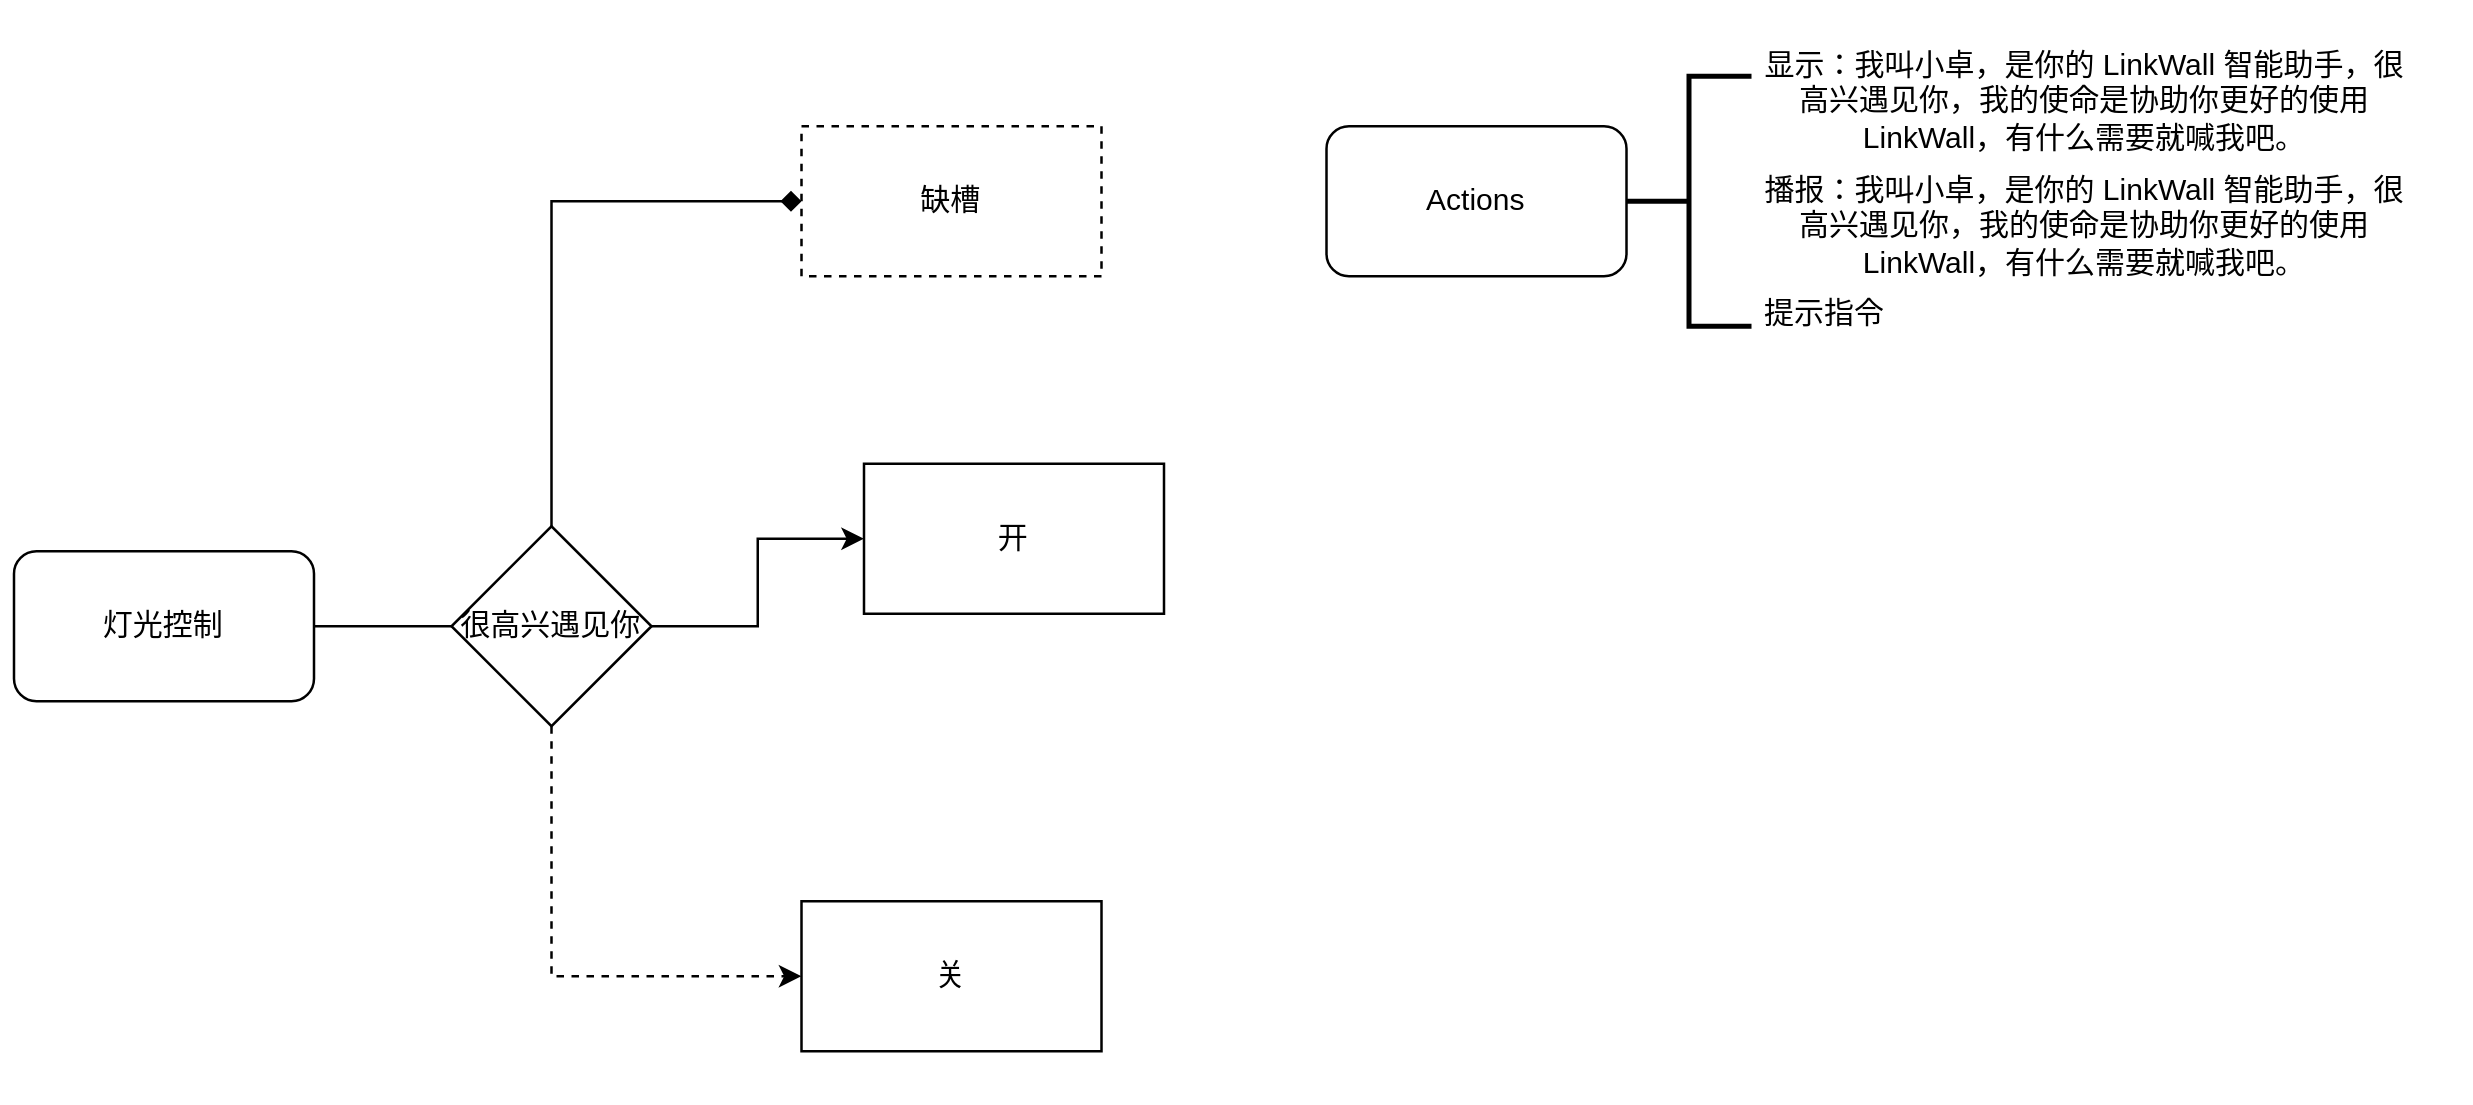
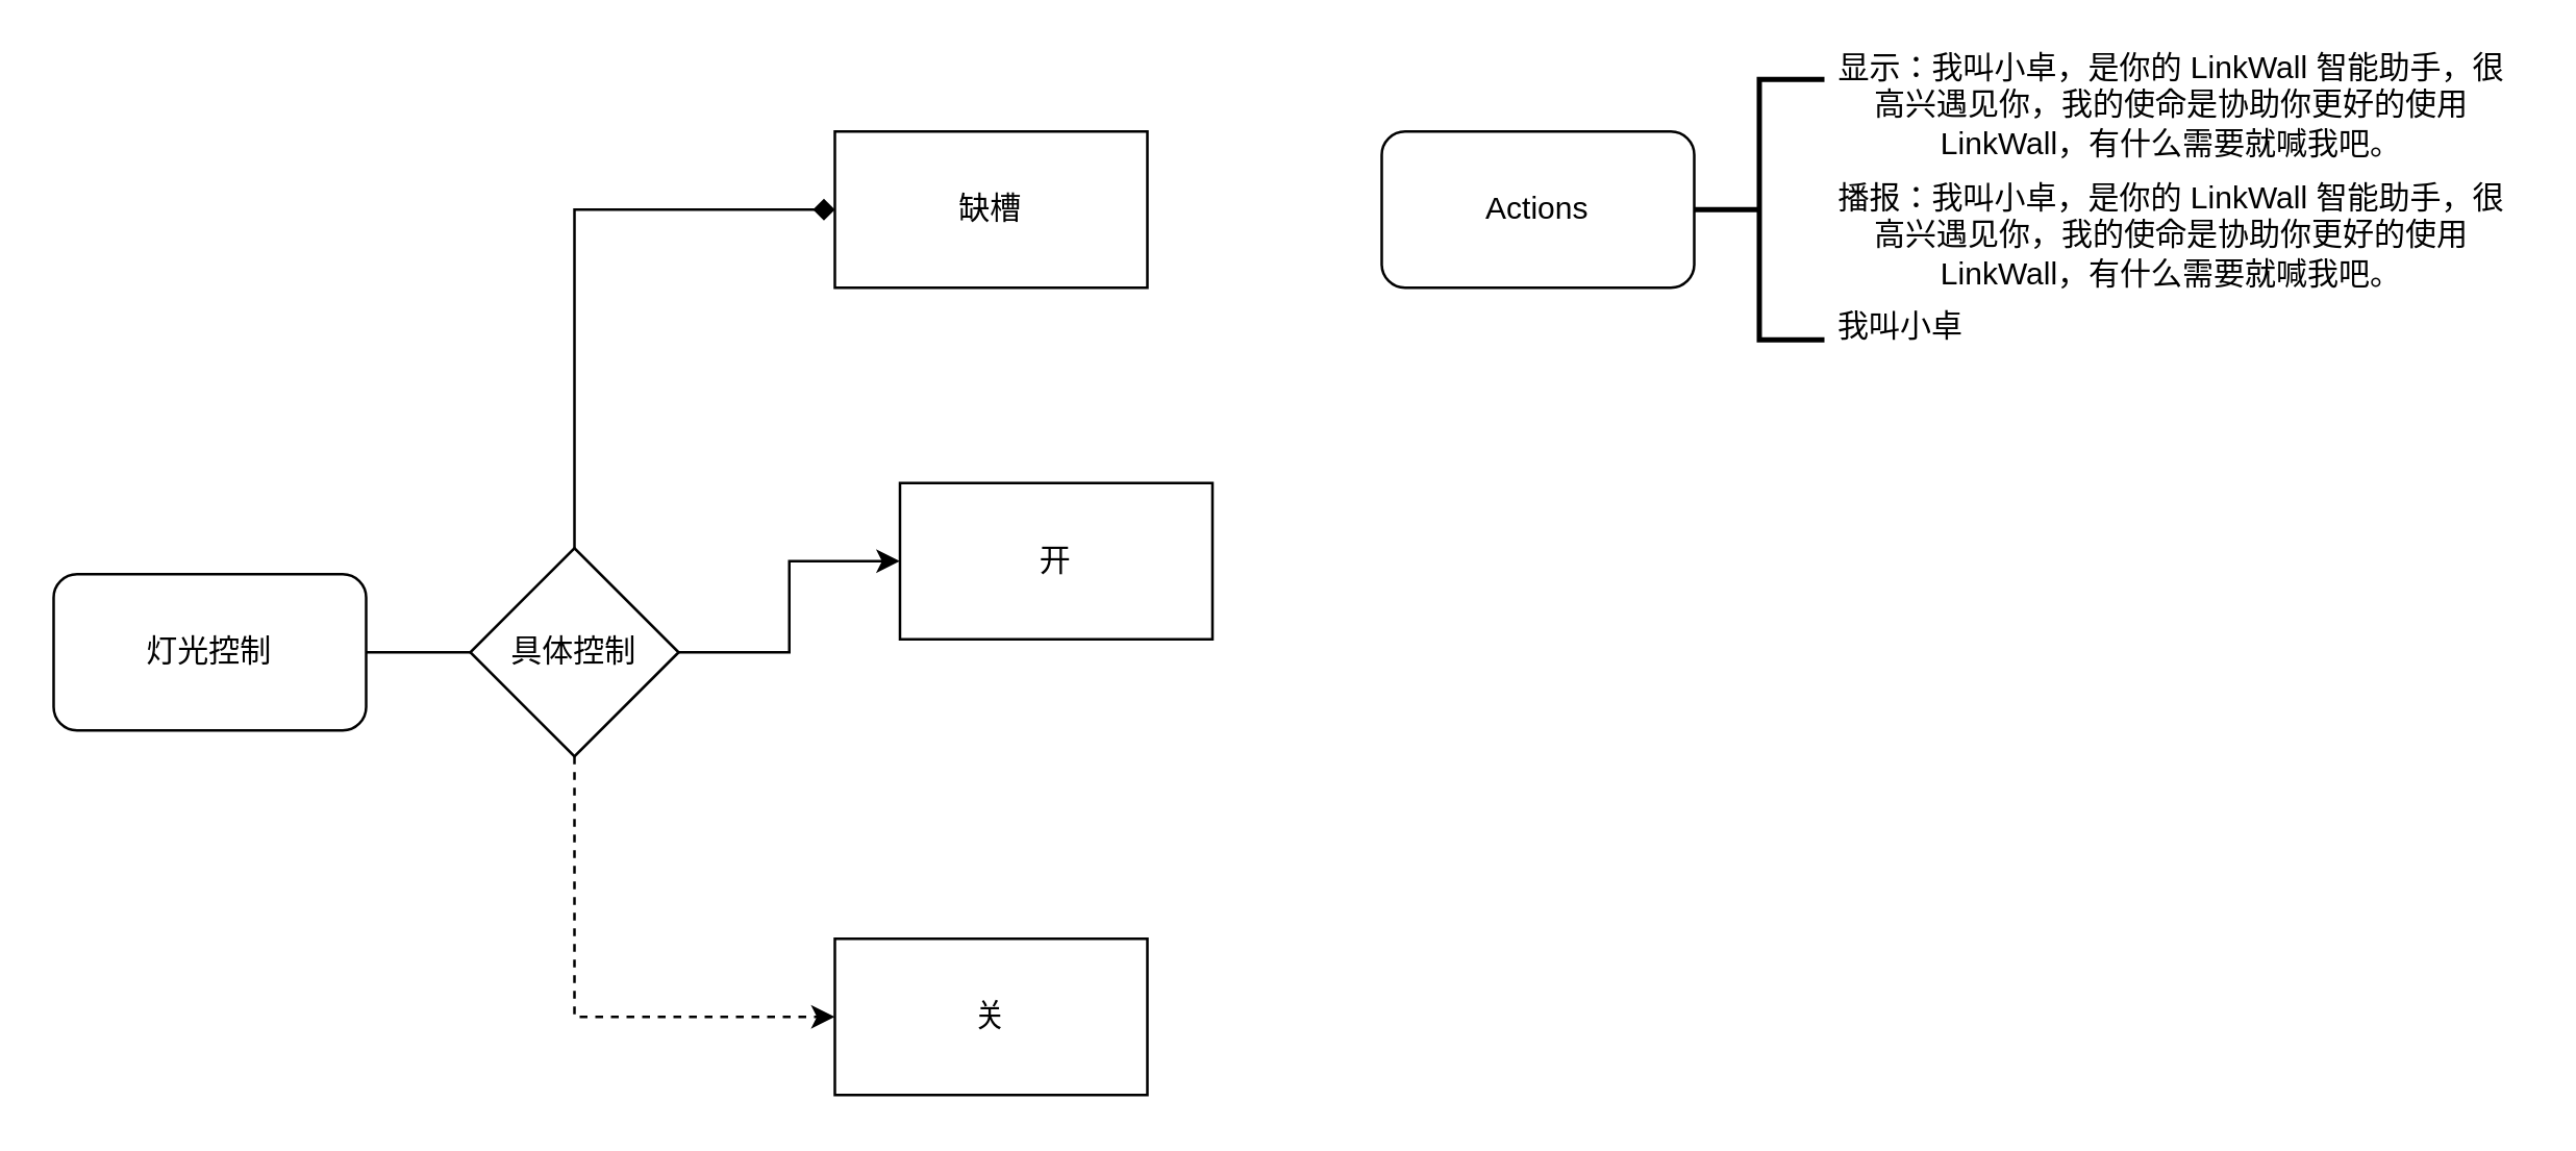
- <mxCell id="13" value="缺槽" style="rounded=0;whiteSpace=wrap;html=1;dashed=1;" vertex="1" parent="1"><mxGeometry x="320" y="50" width="120" height="60" as="geometry" /></mxCell>
+ <mxCell id="13" value="缺槽" style="rounded=0;whiteSpace=wrap;html=1;" vertex="1" parent="1"><mxGeometry x="320" y="50" width="120" height="60" as="geometry" /></mxCell>
- <mxCell id="5" value="提示指令" style="text;html=1;strokeColor=none;fillColor=none;align=center;verticalAlign=middle;whiteSpace=wrap;rounded=0;" vertex="1" parent="1"><mxGeometry x="657" y="110" width="145" height="30" as="geometry" /></mxCell>
+ <mxCell id="5" value="我叫小卓" style="text;html=1;strokeColor=none;fillColor=none;align=center;verticalAlign=middle;whiteSpace=wrap;rounded=0;" vertex="1" parent="1"><mxGeometry x="657" y="110" width="145" height="30" as="geometry" /></mxCell>
- <mxCell id="3" value="灯光控制" style="rounded=1;whiteSpace=wrap;html=1;" vertex="1" parent="1"><mxGeometry x="5" y="220" width="120" height="60" as="geometry" /></mxCell>
+ <mxCell id="3" value="灯光控制" style="rounded=1;whiteSpace=wrap;html=1;" vertex="1" parent="1"><mxGeometry x="20" y="220" width="120" height="60" as="geometry" /></mxCell>
- <mxCell id="12" value="很高兴遇见你" style="rhombus;whiteSpace=wrap;html=1;direction=south;" vertex="1" parent="1"><mxGeometry x="180" y="210" width="80" height="80" as="geometry" /></mxCell>
+ <mxCell id="12" value="具体控制" style="rhombus;whiteSpace=wrap;html=1;direction=south;" vertex="1" parent="1"><mxGeometry x="180" y="210" width="80" height="80" as="geometry" /></mxCell>
